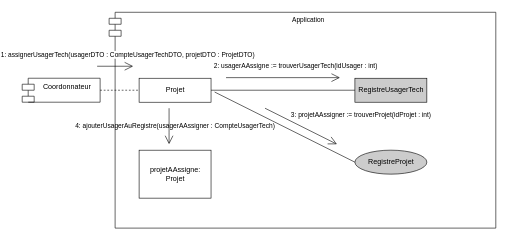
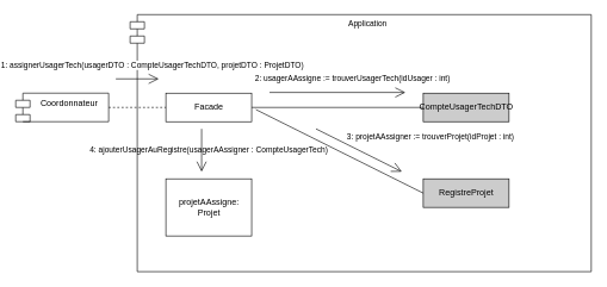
- <mxCell id="3" value="Coordonnateur" style="shape=module;align=left;spacingLeft=20;align=center;verticalAlign=top;fontSize=12;fillColor=#FFFFFF;" parent="1" vertex="1"><mxGeometry x="35" y="130" width="130" height="40" as="geometry" /></mxCell>
+ <mxCell id="3" value="Coordonnateur" style="shape=module;align=left;spacingLeft=20;align=center;verticalAlign=top;fontSize=12;fillColor=#FFFFFF;" parent="1" vertex="1"><mxGeometry x="20" y="130" width="130" height="40" as="geometry" /></mxCell>
- <mxCell id="4" value="Projet" style="html=1;fontSize=12;fillColor=#FFFFFF;" parent="1" vertex="1"><mxGeometry x="230" y="130" width="120" height="40" as="geometry" /></mxCell>
+ <mxCell id="4" value="Facade" style="html=1;fontSize=12;fillColor=#FFFFFF;" parent="1" vertex="1"><mxGeometry x="230" y="130" width="120" height="40" as="geometry" /></mxCell>
- <mxCell id="8" value="RegistreUsagerTech" style="html=1;fontSize=12;fillColor=#CCCCCC;" parent="1" vertex="1"><mxGeometry x="590" y="130" width="120" height="40" as="geometry" /></mxCell>
+ <mxCell id="8" value="CompteUsagerTechDTO" style="html=1;fontSize=12;fillColor=#CCCCCC;" parent="1" vertex="1"><mxGeometry x="590" y="130" width="120" height="40" as="geometry" /></mxCell>
- <mxCell id="12" value="RegistreProjet" style="ellipse;html=1;fontSize=12;fillColor=#CCCCCC;" parent="1" vertex="1"><mxGeometry x="590" y="250" width="120" height="40" as="geometry" /></mxCell>
+ <mxCell id="12" value="RegistreProjet" style="html=1;fontSize=12;fillColor=#CCCCCC;" parent="1" vertex="1"><mxGeometry x="590" y="250" width="120" height="40" as="geometry" /></mxCell>
